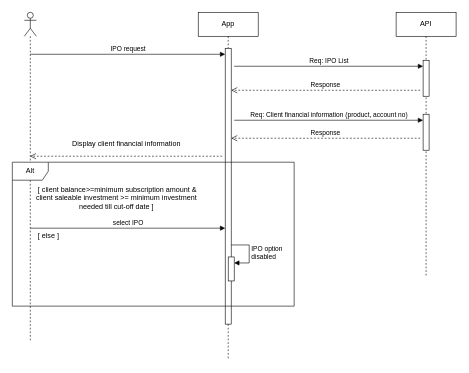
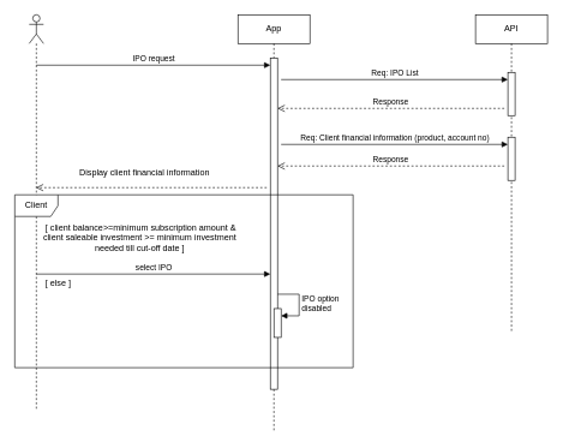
- <mxCell id="14" value="Display client financial information" style="text;html=1;align=center;verticalAlign=middle;resizable=0;points=[];autosize=1;strokeColor=none;fillColor=none;" vertex="1" parent="1"><mxGeometry x="110" y="225" width="200" height="30" as="geometry" /></mxCell>
+ <mxCell id="14" value="Display client financial information" style="text;html=1;align=center;verticalAlign=middle;resizable=0;points=[];autosize=1;strokeColor=none;fillColor=none;" vertex="1" parent="1"><mxGeometry x="100" y="225" width="200" height="30" as="geometry" /></mxCell>
- <mxCell id="13" value="Alt" style="shape=umlFrame;whiteSpace=wrap;html=1;pointerEvents=0;" vertex="1" parent="1"><mxGeometry x="20" y="270" width="470" height="240" as="geometry" /></mxCell>
+ <mxCell id="13" value="Client" style="shape=umlFrame;whiteSpace=wrap;html=1;pointerEvents=0;" vertex="1" parent="1"><mxGeometry x="20" y="270" width="470" height="240" as="geometry" /></mxCell>
